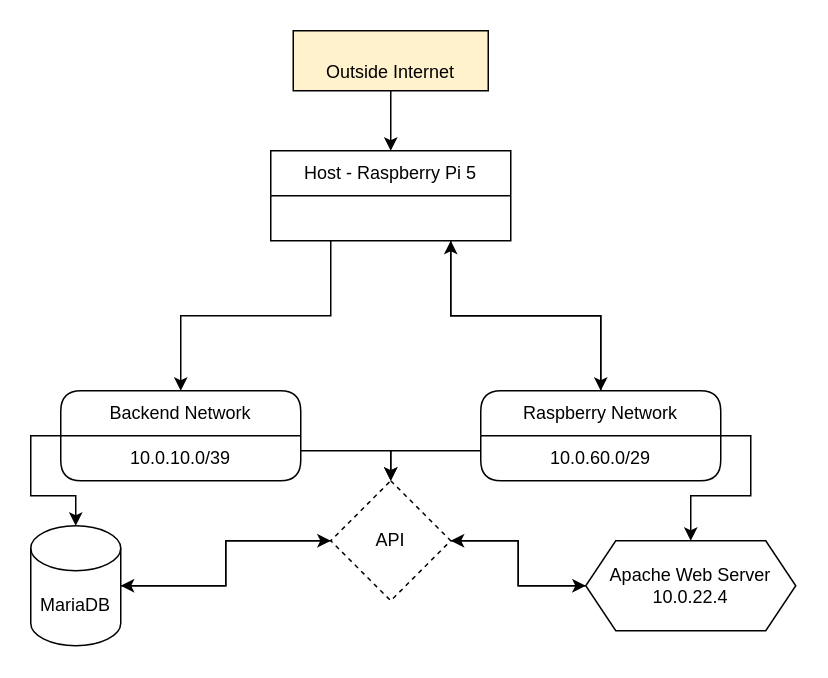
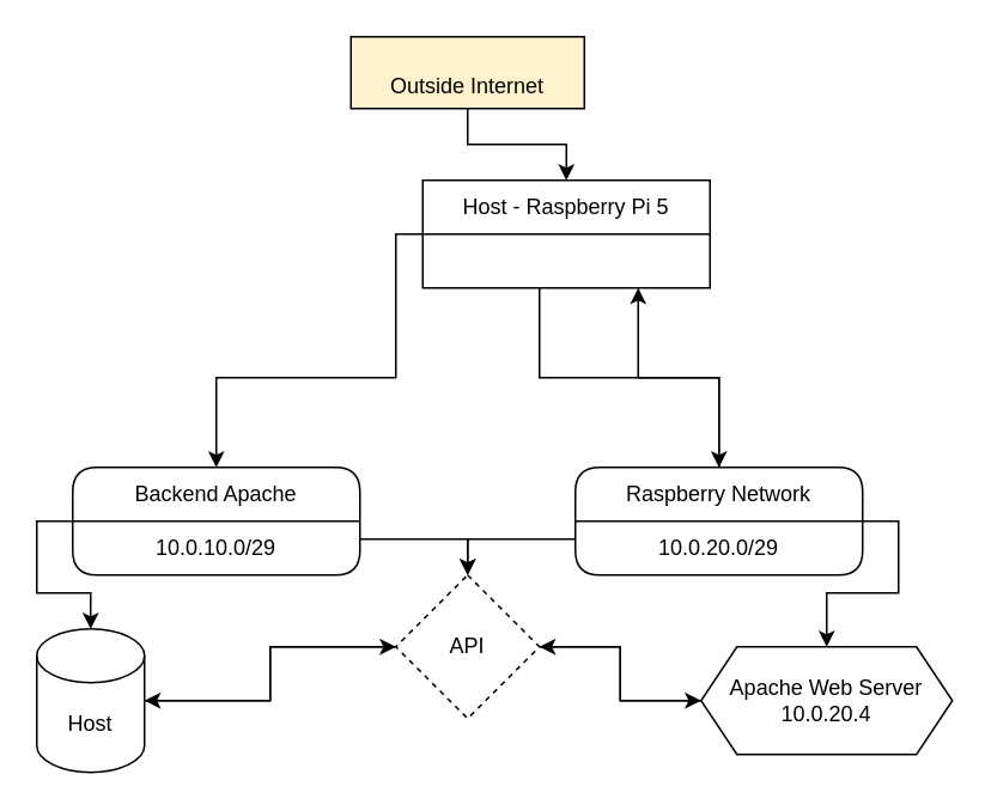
- <mxCell id="6" value="Host - Raspberry Pi 5" style="swimlane;fontStyle=0;childLayout=stackLayout;horizontal=1;startSize=30;horizontalStack=0;resizeParent=1;resizeParentMax=0;resizeLast=0;collapsible=1;marginBottom=0;whiteSpace=wrap;html=1;" vertex="1" parent="1"><mxGeometry x="180" y="100" width="160" height="60" as="geometry" /></mxCell>
+ <mxCell id="6" value="Host - Raspberry Pi 5" style="swimlane;fontStyle=0;childLayout=stackLayout;horizontal=1;startSize=30;horizontalStack=0;resizeParent=1;resizeParentMax=0;resizeLast=0;collapsible=1;marginBottom=0;whiteSpace=wrap;html=1;" vertex="1" parent="1"><mxGeometry x="235" y="100" width="160" height="60" as="geometry" /></mxCell>
- <mxCell id="16" value="Backend Network" style="swimlane;fontStyle=0;childLayout=stackLayout;horizontal=1;startSize=30;horizontalStack=0;resizeParent=1;resizeParentMax=0;resizeLast=0;collapsible=1;marginBottom=0;whiteSpace=wrap;html=1;rounded=1;" vertex="1" parent="1"><mxGeometry x="40" y="260" width="160" height="60" as="geometry" /></mxCell>
+ <mxCell id="16" value="Backend Apache" style="swimlane;fontStyle=0;childLayout=stackLayout;horizontal=1;startSize=30;horizontalStack=0;resizeParent=1;resizeParentMax=0;resizeLast=0;collapsible=1;marginBottom=0;whiteSpace=wrap;html=1;rounded=1;" vertex="1" parent="1"><mxGeometry x="40" y="260" width="160" height="60" as="geometry" /></mxCell>
- <mxCell id="17" value="10.0.10.0/39" style="text;strokeColor=none;fillColor=none;align=center;verticalAlign=middle;spacingLeft=4;spacingRight=4;overflow=hidden;points=[[0,0.5],[1,0.5]];portConstraint=eastwest;rotatable=0;whiteSpace=wrap;html=1;" vertex="1" parent="16"><mxGeometry y="30" width="160" height="30" as="geometry" /></mxCell>
+ <mxCell id="17" value="10.0.10.0/29" style="text;strokeColor=none;fillColor=none;align=center;verticalAlign=middle;spacingLeft=4;spacingRight=4;overflow=hidden;points=[[0,0.5],[1,0.5]];portConstraint=eastwest;rotatable=0;whiteSpace=wrap;html=1;" vertex="1" parent="16"><mxGeometry y="30" width="160" height="30" as="geometry" /></mxCell>
- <mxCell id="9" value="10.0.60.0/29" style="text;strokeColor=none;fillColor=none;align=center;verticalAlign=middle;spacingLeft=4;spacingRight=4;overflow=hidden;points=[[0,0.5],[1,0.5]];portConstraint=eastwest;rotatable=0;whiteSpace=wrap;html=1;" vertex="1" parent="8"><mxGeometry y="30" width="160" height="30" as="geometry" /></mxCell>
+ <mxCell id="9" value="10.0.20.0/29" style="text;strokeColor=none;fillColor=none;align=center;verticalAlign=middle;spacingLeft=4;spacingRight=4;overflow=hidden;points=[[0,0.5],[1,0.5]];portConstraint=eastwest;rotatable=0;whiteSpace=wrap;html=1;" vertex="1" parent="8"><mxGeometry y="30" width="160" height="30" as="geometry" /></mxCell>
- <mxCell id="11" value="&lt;div&gt;Apache Web Server&lt;br&gt;&lt;/div&gt;&lt;div&gt;10.0.22.4&lt;/div&gt;" style="shape=hexagon;perimeter=hexagonPerimeter2;whiteSpace=wrap;html=1;fixedSize=1;" vertex="1" parent="1"><mxGeometry x="390" y="360" width="140" height="60" as="geometry" /></mxCell>
+ <mxCell id="11" value="&lt;div&gt;Apache Web Server&lt;br&gt;&lt;/div&gt;&lt;div&gt;10.0.20.4&lt;/div&gt;" style="shape=hexagon;perimeter=hexagonPerimeter2;whiteSpace=wrap;html=1;fixedSize=1;" vertex="1" parent="1"><mxGeometry x="390" y="360" width="140" height="60" as="geometry" /></mxCell>
- <mxCell id="15" value="MariaDB" style="shape=cylinder3;whiteSpace=wrap;html=1;boundedLbl=1;backgroundOutline=1;size=15;" vertex="1" parent="1"><mxGeometry x="20" y="350" width="60" height="80" as="geometry" /></mxCell>
+ <mxCell id="15" value="Host" style="shape=cylinder3;whiteSpace=wrap;html=1;boundedLbl=1;backgroundOutline=1;size=15;" vertex="1" parent="1"><mxGeometry x="20" y="350" width="60" height="80" as="geometry" /></mxCell>
